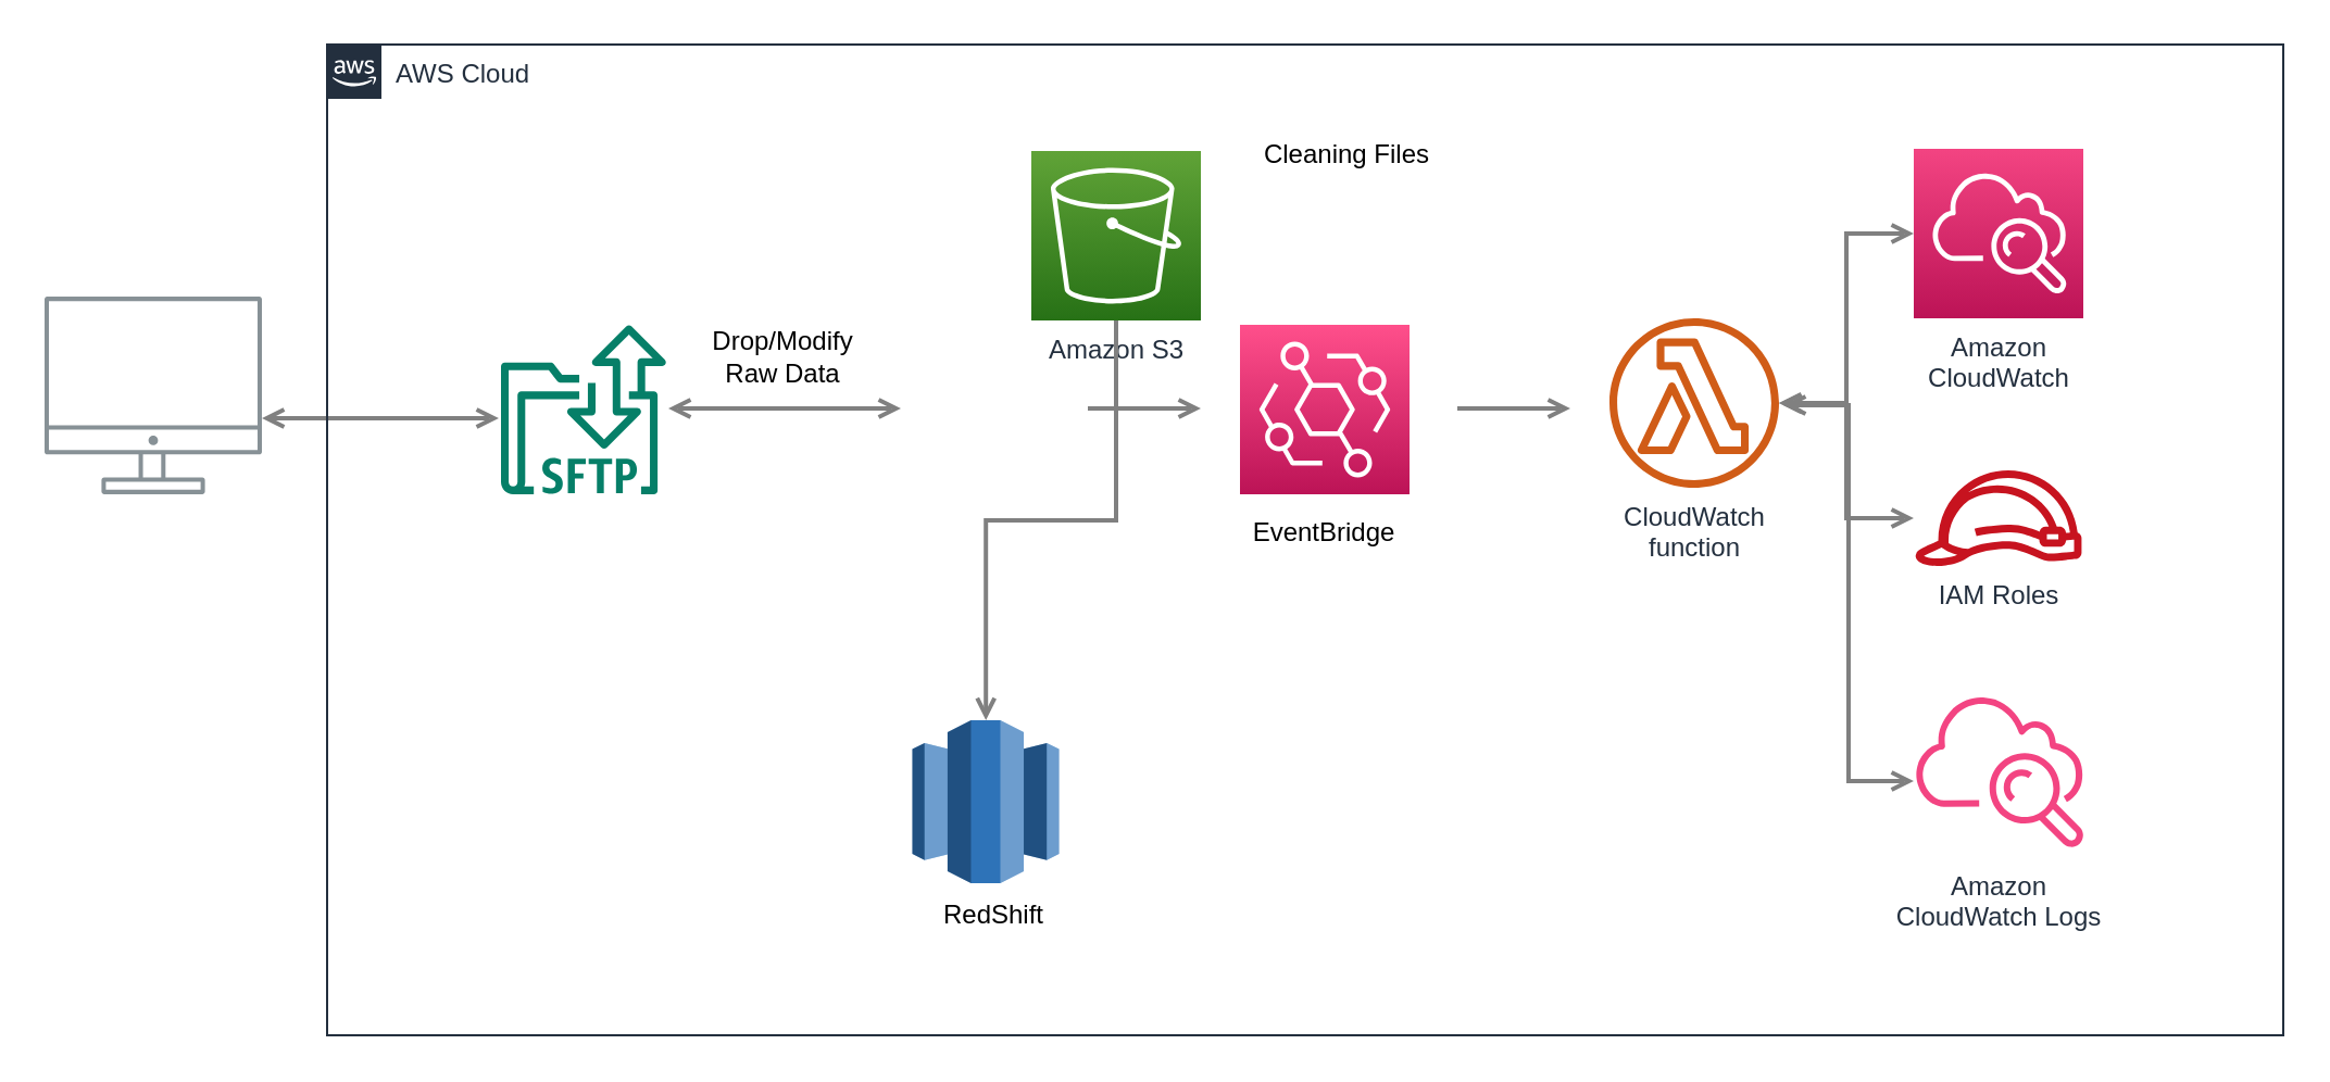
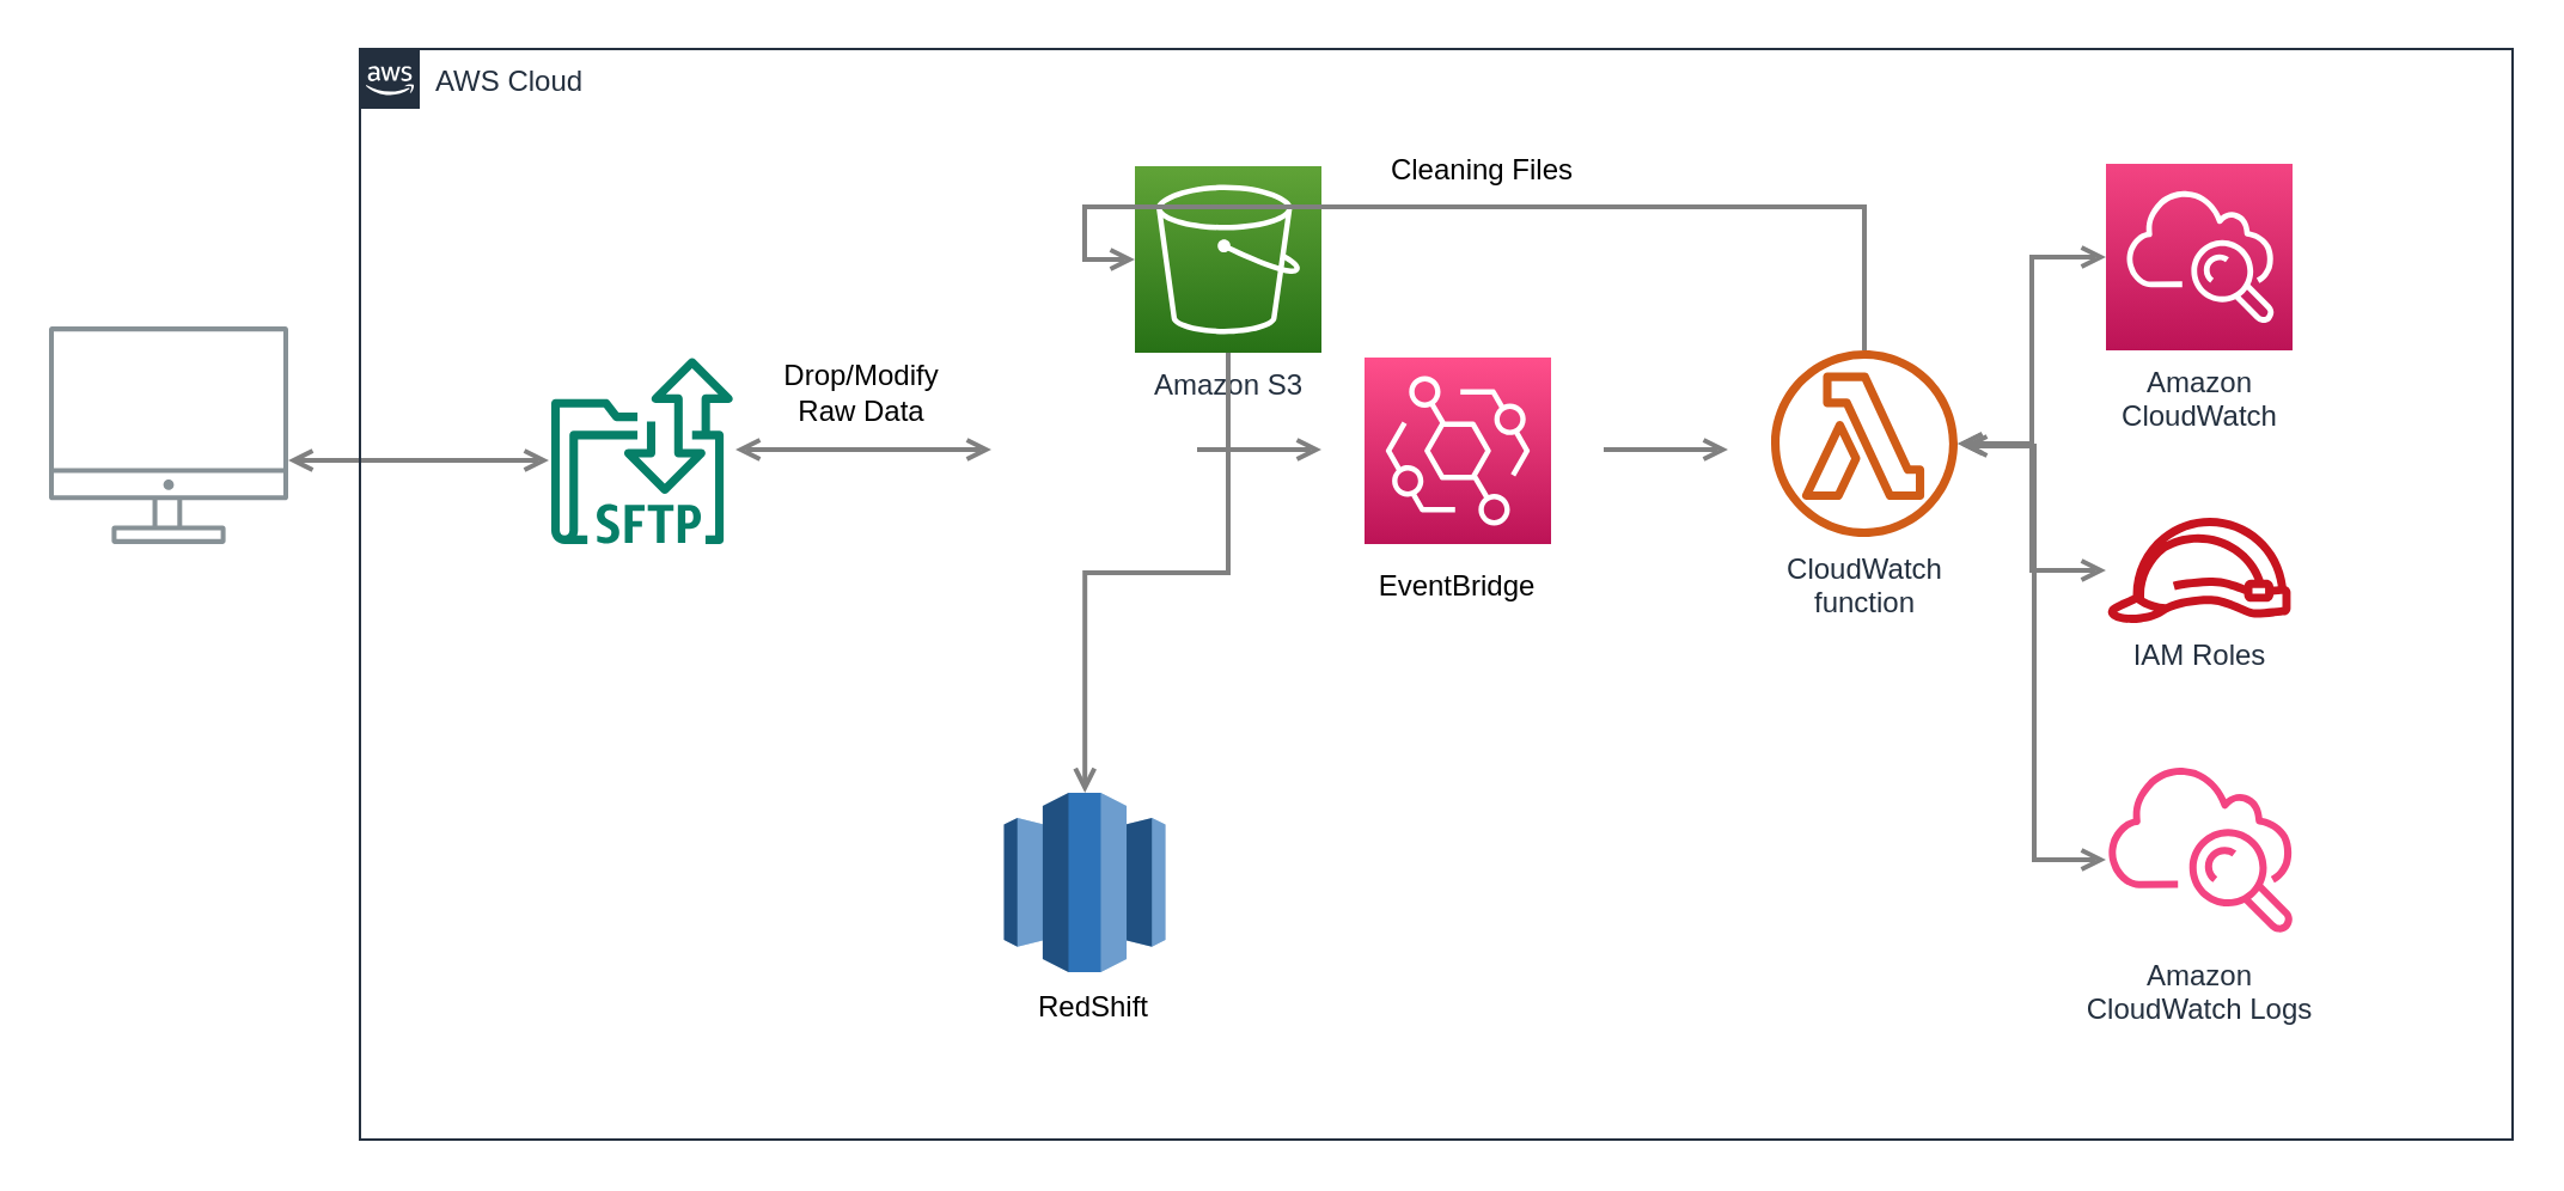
+ <mxCell id="19" value="" style="edgeStyle=orthogonalEdgeStyle;rounded=0;orthogonalLoop=1;jettySize=auto;html=1;startArrow=none;startFill=0;endArrow=open;endFill=0;strokeWidth=2;strokeColor=#808080;" edge="1" parent="4" source="7" target="8"><mxGeometry relative="1" as="geometry"><mxPoint x="603.0" y="56" as="sourcePoint" /><mxPoint x="655" y="56" as="targetPoint" /><Array as="points"><mxPoint x="629" y="66" /><mxPoint x="303" y="66" /></Array></mxGeometry></mxCell>
